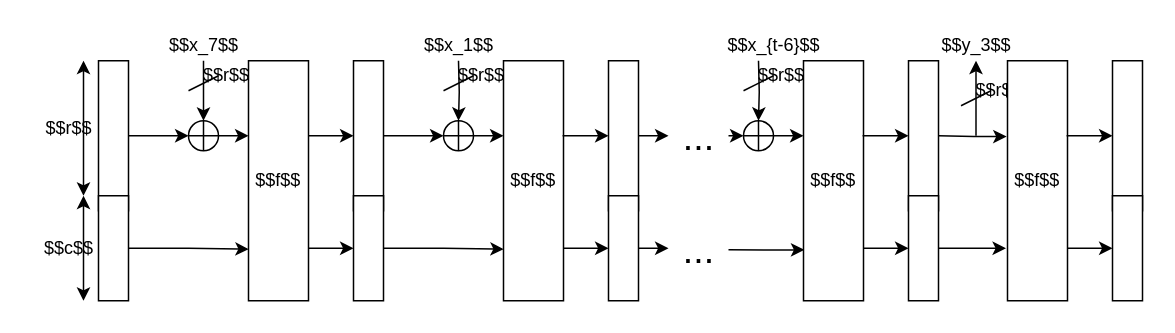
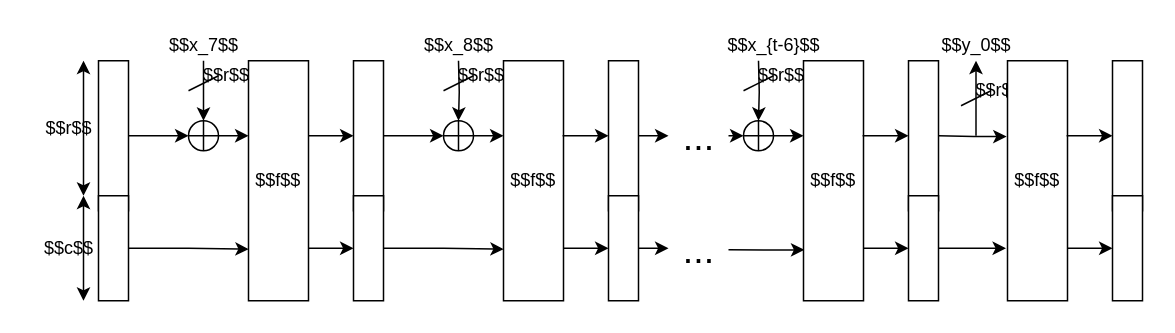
- <mxCell id="29" value="&lt;div&gt;$$x_1$$&lt;/div&gt;" style="text;html=1;align=center;verticalAlign=middle;resizable=0;points=[];autosize=1;strokeColor=none;fillColor=none;" vertex="1" parent="1"><mxGeometry x="275" y="20" width="60" height="20" as="geometry" /></mxCell>
+ <mxCell id="29" value="&lt;div&gt;$$x_8$$&lt;/div&gt;" style="text;html=1;align=center;verticalAlign=middle;resizable=0;points=[];autosize=1;strokeColor=none;fillColor=none;" vertex="1" parent="1"><mxGeometry x="275" y="20" width="60" height="20" as="geometry" /></mxCell>
- <mxCell id="61" value="&lt;div&gt;$$y_3$$&lt;/div&gt;" style="text;html=1;align=center;verticalAlign=middle;resizable=0;points=[];autosize=1;strokeColor=none;fillColor=none;fontSize=12;" vertex="1" parent="1"><mxGeometry x="620" y="20" width="60" height="20" as="geometry" /></mxCell>
+ <mxCell id="61" value="&lt;div&gt;$$y_0$$&lt;/div&gt;" style="text;html=1;align=center;verticalAlign=middle;resizable=0;points=[];autosize=1;strokeColor=none;fillColor=none;fontSize=12;" vertex="1" parent="1"><mxGeometry x="620" y="20" width="60" height="20" as="geometry" /></mxCell>
